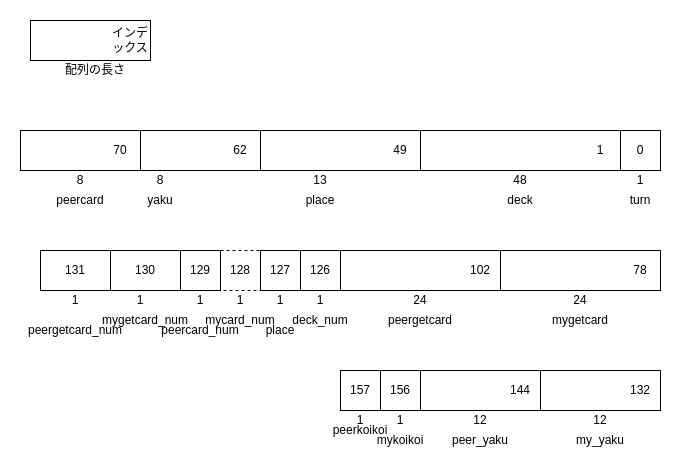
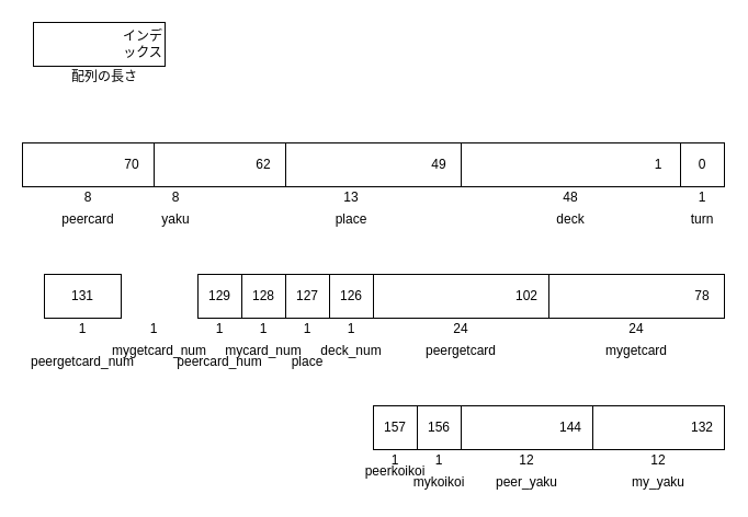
- <mxCell id="45" value="130" style="rounded=0;whiteSpace=wrap;html=1;fillColor=none;" vertex="1" parent="1"><mxGeometry x="110" y="250" width="70" height="40" as="geometry" /></mxCell>
- <mxCell id="39" value="128" style="rounded=0;whiteSpace=wrap;html=1;fillColor=none;dashed=1;" vertex="1" parent="1"><mxGeometry x="220" y="250" width="40" height="40" as="geometry" /></mxCell>
+ <mxCell id="39" value="128" style="rounded=0;whiteSpace=wrap;html=1;fillColor=none;" vertex="1" parent="1"><mxGeometry x="220" y="250" width="40" height="40" as="geometry" /></mxCell>
